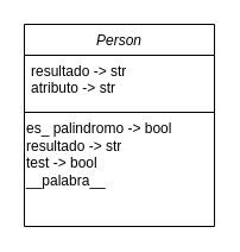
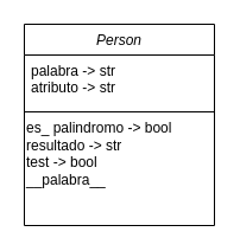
- <mxCell id="3" value="resultado -&gt; str&#10;atributo -&gt; str" style="text;align=left;verticalAlign=top;spacingLeft=4;spacingRight=4;overflow=hidden;rotatable=0;points=[[0,0.5],[1,0.5]];portConstraint=eastwest;" vertex="1" parent="2"><mxGeometry y="26" width="160" height="44" as="geometry" /></mxCell>
+ <mxCell id="3" value="palabra -&gt; str&#10;atributo -&gt; str" style="text;align=left;verticalAlign=top;spacingLeft=4;spacingRight=4;overflow=hidden;rotatable=0;points=[[0,0.5],[1,0.5]];portConstraint=eastwest;" vertex="1" parent="2"><mxGeometry y="26" width="160" height="44" as="geometry" /></mxCell>
